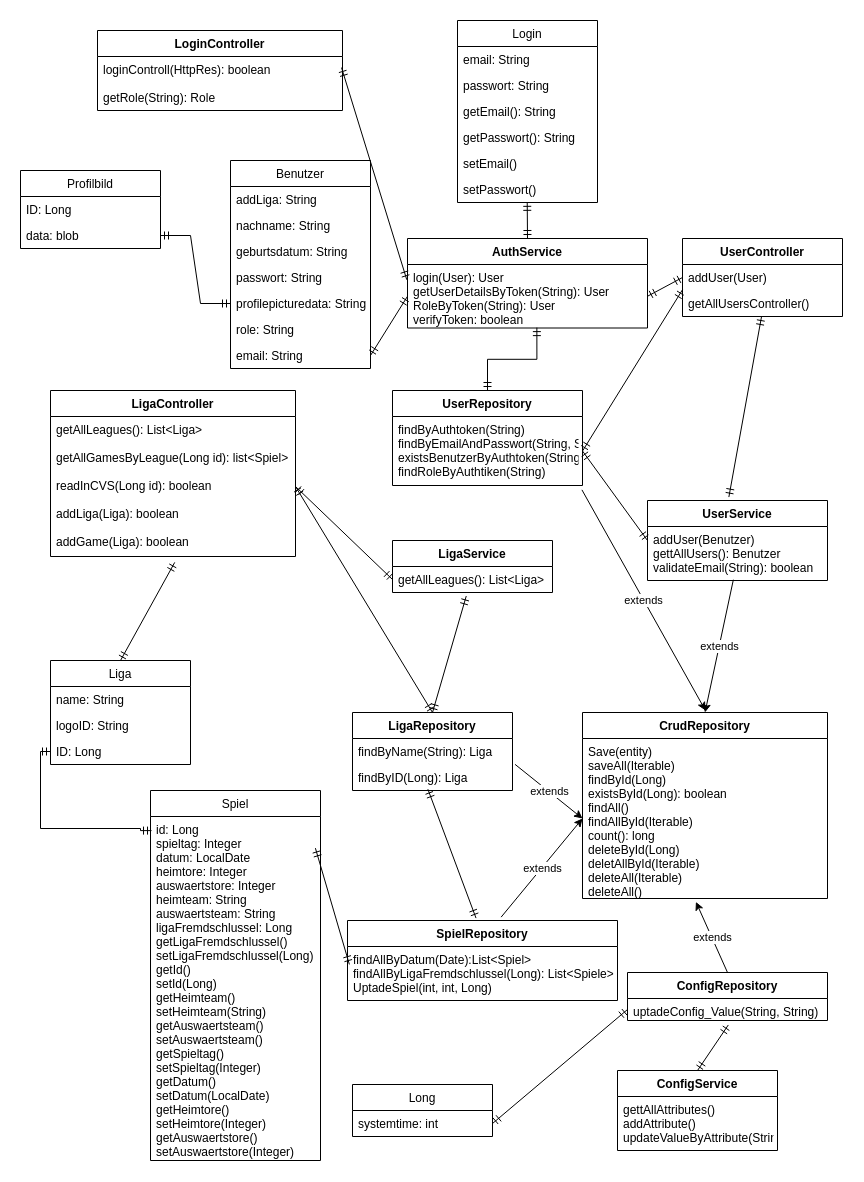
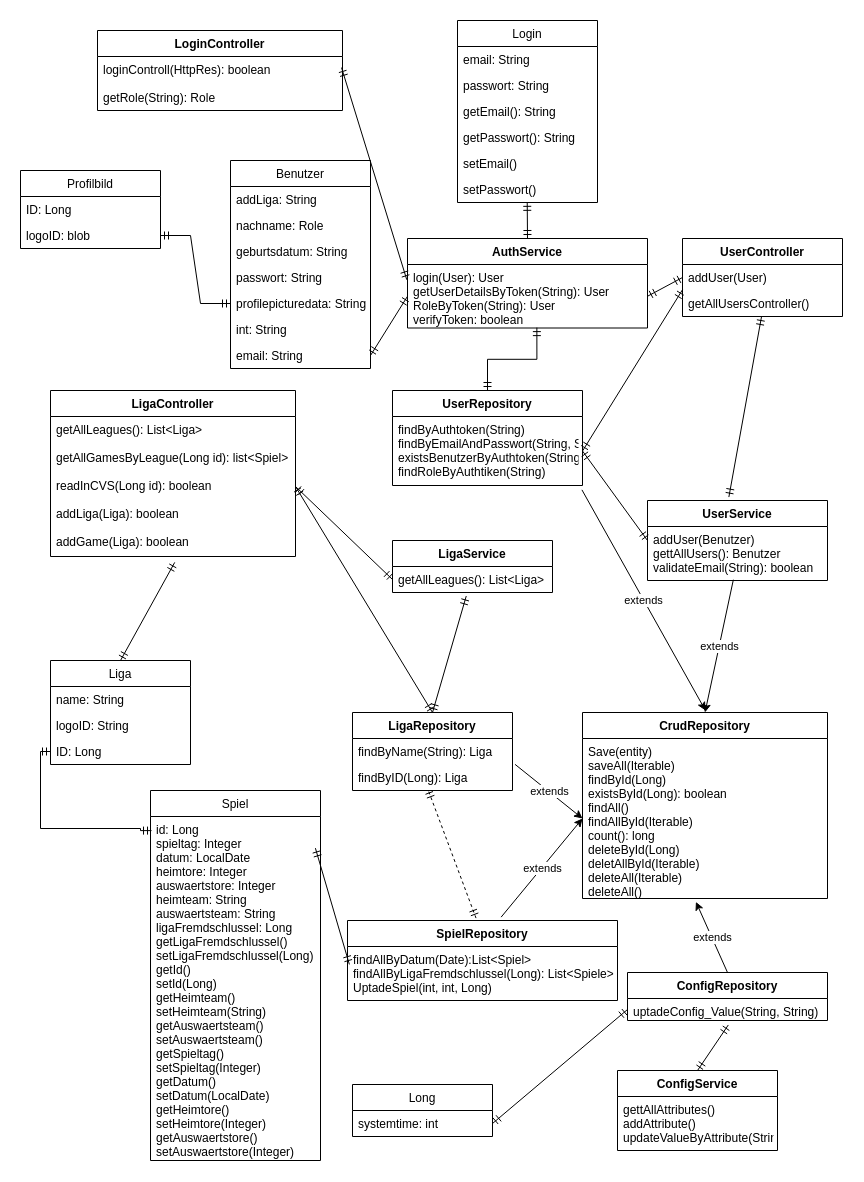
- <mxCell id="4" value="nachname: String" style="text;strokeColor=none;fillColor=none;align=left;verticalAlign=top;spacingLeft=4;spacingRight=4;overflow=hidden;rotatable=0;points=[[0,0.5],[1,0.5]];portConstraint=eastwest;" parent="2" vertex="1"><mxGeometry y="52" width="140" height="26" as="geometry" /></mxCell>
+ <mxCell id="4" value="nachname: Role" style="text;strokeColor=none;fillColor=none;align=left;verticalAlign=top;spacingLeft=4;spacingRight=4;overflow=hidden;rotatable=0;points=[[0,0.5],[1,0.5]];portConstraint=eastwest;" parent="2" vertex="1"><mxGeometry y="52" width="140" height="26" as="geometry" /></mxCell>
- <mxCell id="12" value="data: blob" style="text;strokeColor=none;fillColor=none;align=left;verticalAlign=top;spacingLeft=4;spacingRight=4;overflow=hidden;rotatable=0;points=[[0,0.5],[1,0.5]];portConstraint=eastwest;" parent="10" vertex="1"><mxGeometry y="52" width="140" height="26" as="geometry" /></mxCell>
+ <mxCell id="12" value="logoID: blob" style="text;strokeColor=none;fillColor=none;align=left;verticalAlign=top;spacingLeft=4;spacingRight=4;overflow=hidden;rotatable=0;points=[[0,0.5],[1,0.5]];portConstraint=eastwest;" parent="10" vertex="1"><mxGeometry y="52" width="140" height="26" as="geometry" /></mxCell>
- <mxCell id="8" value="role: String" style="text;strokeColor=none;fillColor=none;align=left;verticalAlign=top;spacingLeft=4;spacingRight=4;overflow=hidden;rotatable=0;points=[[0,0.5],[1,0.5]];portConstraint=eastwest;" parent="2" vertex="1"><mxGeometry y="156" width="140" height="26" as="geometry" /></mxCell>
+ <mxCell id="8" value="int: String" style="text;strokeColor=none;fillColor=none;align=left;verticalAlign=top;spacingLeft=4;spacingRight=4;overflow=hidden;rotatable=0;points=[[0,0.5],[1,0.5]];portConstraint=eastwest;" parent="2" vertex="1"><mxGeometry y="156" width="140" height="26" as="geometry" /></mxCell>
- <mxCell id="75" value="" style="fontSize=12;html=1;endArrow=ERmandOne;startArrow=ERmandOne;rounded=0;entryX=0.471;entryY=0.949;entryDx=0;entryDy=0;exitX=0.476;exitY=-0.03;exitDx=0;exitDy=0;entryPerimeter=0;exitPerimeter=0;" edge="1" parent="1" source="24" target="23"><mxGeometry width="100" height="100" relative="1" as="geometry"><mxPoint x="532" y="1163" as="sourcePoint" /><mxPoint x="637" y="1049" as="targetPoint" /></mxGeometry></mxCell>
+ <mxCell id="75" value="" style="fontSize=12;html=1;endArrow=ERmandOne;startArrow=ERmandOne;rounded=0;entryX=0.471;entryY=0.949;entryDx=0;entryDy=0;exitX=0.476;exitY=-0.03;exitDx=0;exitDy=0;entryPerimeter=0;exitPerimeter=0;dashed=1;" edge="1" parent="1" source="24" target="23"><mxGeometry width="100" height="100" relative="1" as="geometry"><mxPoint x="532" y="1163" as="sourcePoint" /><mxPoint x="637" y="1049" as="targetPoint" /></mxGeometry></mxCell>
